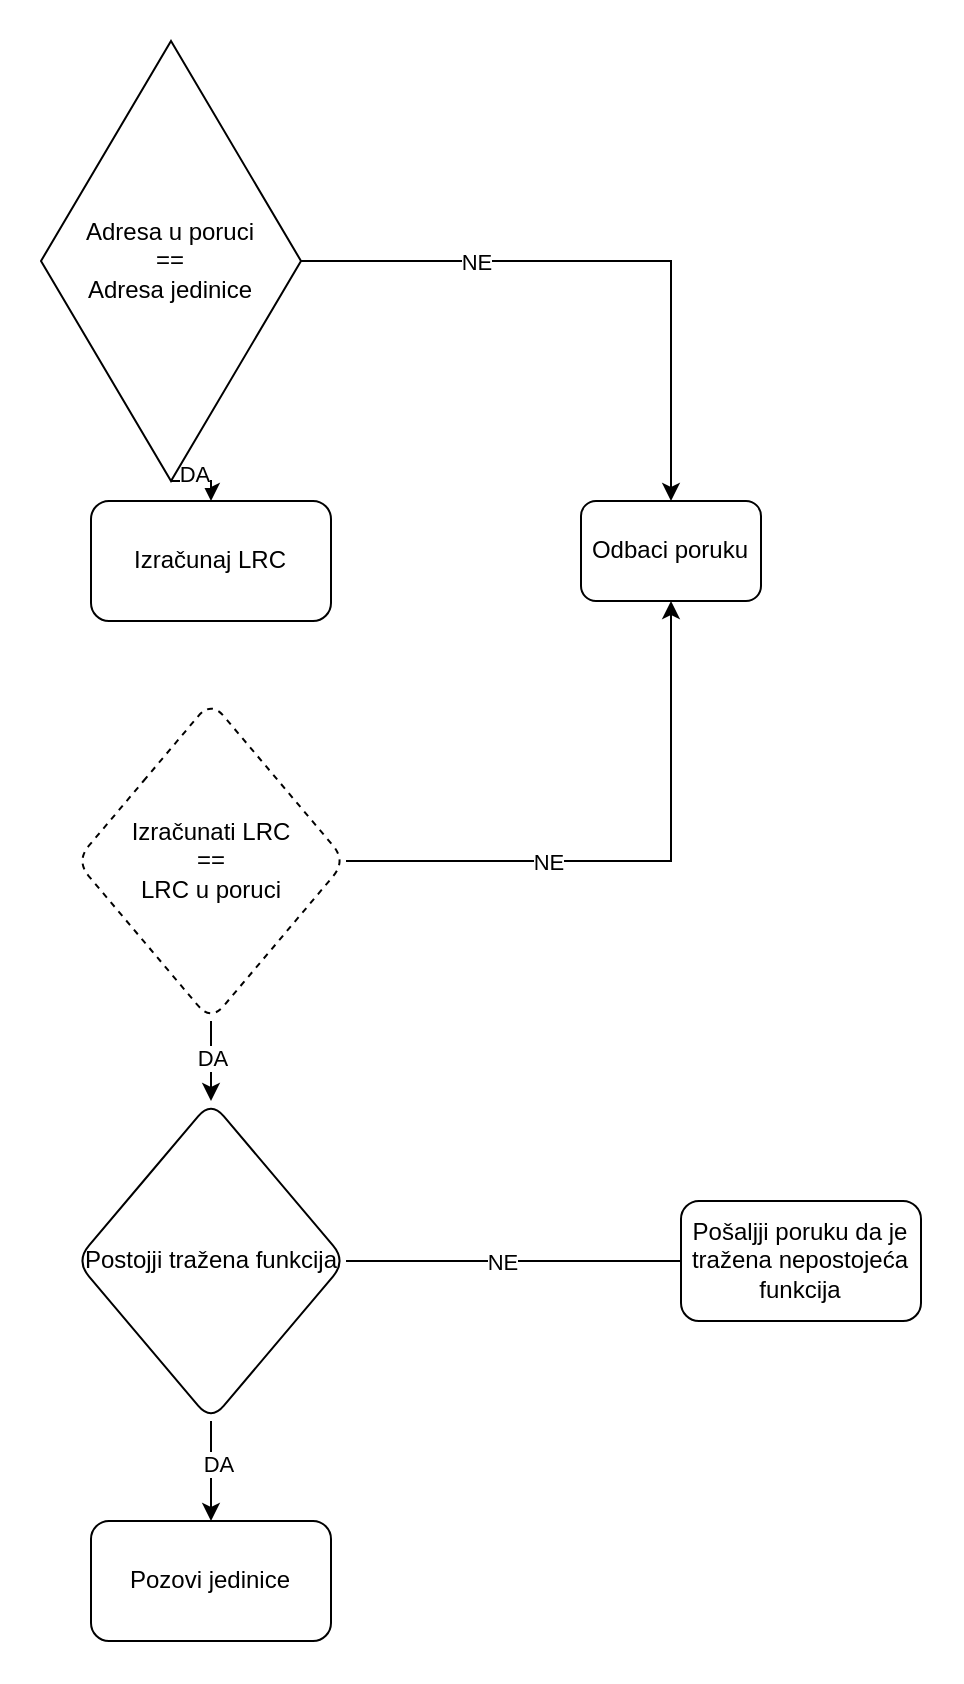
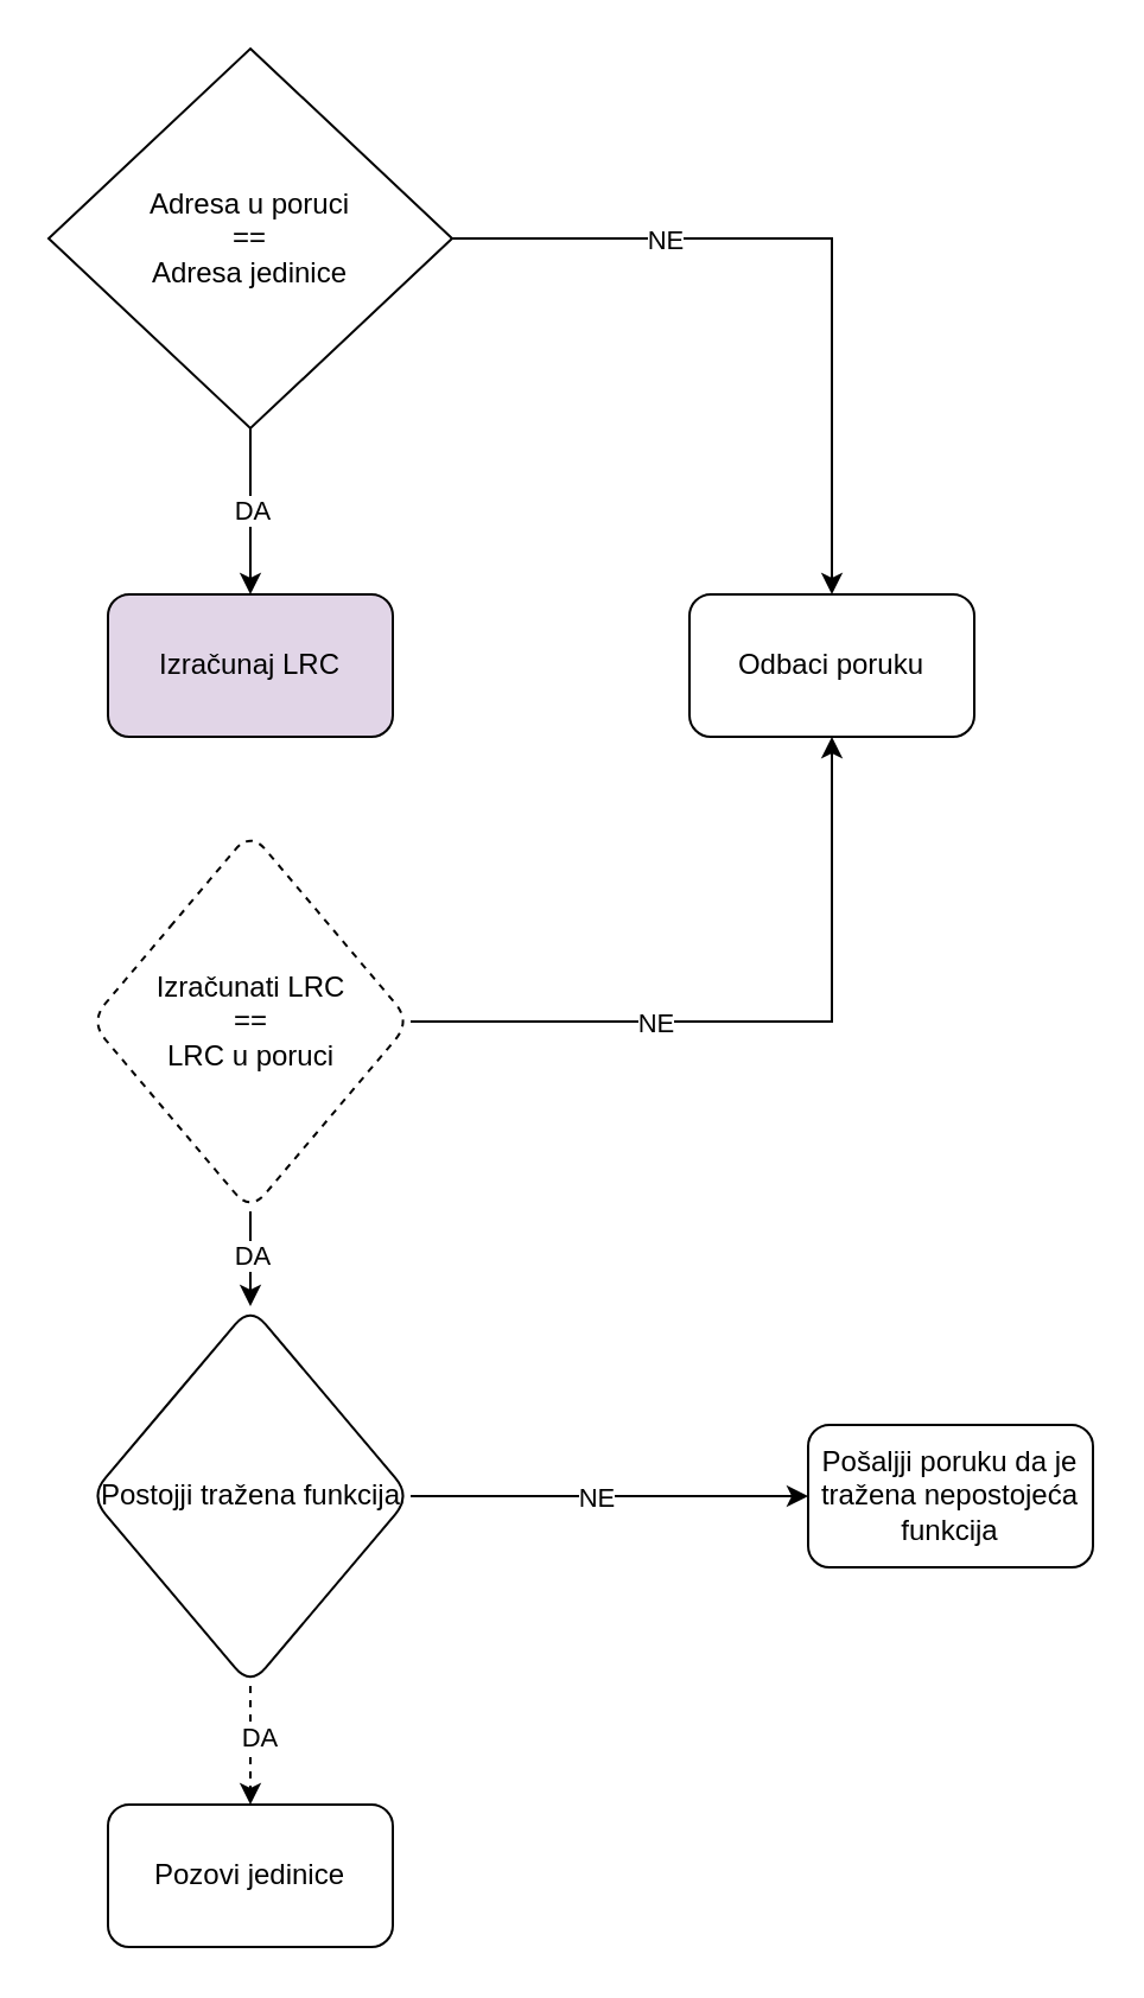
- <mxCell id="6" value="Adresa u poruci&lt;br&gt;==&lt;br&gt;Adresa jedinice" style="rhombus;whiteSpace=wrap;html=1;" vertex="1" parent="1"><mxGeometry x="20" y="20" width="130" height="220" as="geometry" /></mxCell>
+ <mxCell id="6" value="Adresa u poruci&lt;br&gt;==&lt;br&gt;Adresa jedinice" style="rhombus;whiteSpace=wrap;html=1;" vertex="1" parent="1"><mxGeometry x="20" y="20" width="170" height="160" as="geometry" /></mxCell>
- <mxCell id="19" value="Odbaci poruku" style="rounded=1;whiteSpace=wrap;html=1;" vertex="1" parent="1"><mxGeometry x="290" y="250" width="90" height="50" as="geometry" /></mxCell>
+ <mxCell id="19" value="Odbaci poruku" style="rounded=1;whiteSpace=wrap;html=1;" vertex="1" parent="1"><mxGeometry x="290" y="250" width="120" height="60" as="geometry" /></mxCell>
- <mxCell id="7" value="Izračunaj LRC" style="rounded=1;whiteSpace=wrap;html=1;" vertex="1" parent="1"><mxGeometry x="45" y="250" width="120" height="60" as="geometry" /></mxCell>
+ <mxCell id="7" value="Izračunaj LRC" style="rounded=1;whiteSpace=wrap;html=1;fillColor=#e1d5e7;" vertex="1" parent="1"><mxGeometry x="45" y="250" width="120" height="60" as="geometry" /></mxCell>
- <mxCell id="15" style="edgeStyle=orthogonalEdgeStyle;rounded=0;orthogonalLoop=1;jettySize=auto;html=1;exitX=1;exitY=0.5;exitDx=0;exitDy=0;endArrow=none;" edge="1" parent="1" source="17" target="20"><mxGeometry relative="1" as="geometry" /></mxCell>
+ <mxCell id="15" style="edgeStyle=orthogonalEdgeStyle;rounded=0;orthogonalLoop=1;jettySize=auto;html=1;exitX=1;exitY=0.5;exitDx=0;exitDy=0;" edge="1" parent="1" source="17" target="20"><mxGeometry relative="1" as="geometry" /></mxCell>
- <mxCell id="13" value="" style="edgeStyle=orthogonalEdgeStyle;rounded=0;orthogonalLoop=1;jettySize=auto;html=1;" edge="1" parent="1" source="17" target="18"><mxGeometry relative="1" as="geometry" /></mxCell>
+ <mxCell id="13" value="" style="edgeStyle=orthogonalEdgeStyle;rounded=0;orthogonalLoop=1;jettySize=auto;html=1;dashed=1;" edge="1" parent="1" source="17" target="18"><mxGeometry relative="1" as="geometry" /></mxCell>
